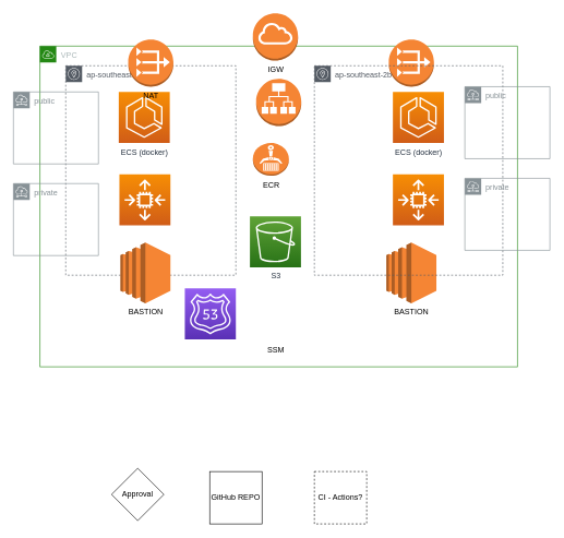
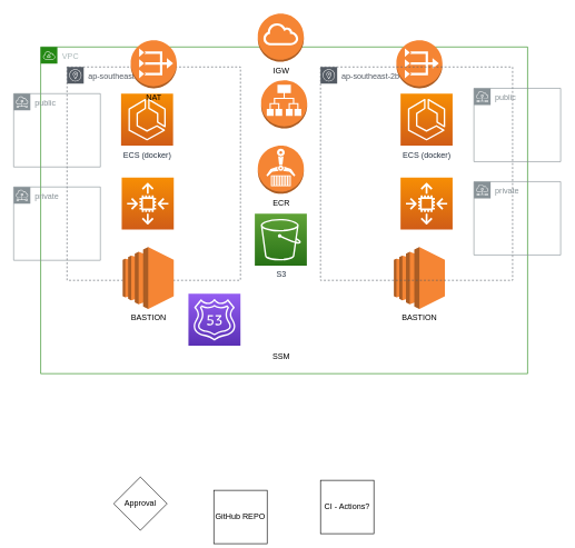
- <mxCell id="7" value="ECR" style="outlineConnect=0;dashed=0;verticalLabelPosition=bottom;verticalAlign=top;align=center;html=1;shape=mxgraph.aws3.ecr;fillColor=#F58534;gradientColor=none;" vertex="1" parent="1"><mxGeometry x="386" y="218" width="55" height="50" as="geometry" /></mxCell>
+ <mxCell id="7" value="ECR" style="outlineConnect=0;dashed=0;verticalLabelPosition=bottom;verticalAlign=top;align=center;html=1;shape=mxgraph.aws3.ecr;fillColor=#F58534;gradientColor=none;" vertex="1" parent="1"><mxGeometry x="386" y="218" width="69" height="72" as="geometry" /></mxCell>
- <mxCell id="2" value="S3" style="outlineConnect=0;fontColor=#232F3E;gradientColor=#60A337;gradientDirection=north;fillColor=#277116;strokeColor=#ffffff;dashed=0;verticalLabelPosition=bottom;verticalAlign=top;align=center;html=1;fontSize=12;fontStyle=0;aspect=fixed;shape=mxgraph.aws4.resourceIcon;resIcon=mxgraph.aws4.s3;" vertex="1" parent="1"><mxGeometry x="381.5" y="330" width="78" height="78" as="geometry" /></mxCell>
+ <mxCell id="2" value="S3" style="outlineConnect=0;fontColor=#232F3E;gradientColor=#60A337;gradientDirection=north;fillColor=#277116;strokeColor=#ffffff;dashed=0;verticalLabelPosition=bottom;verticalAlign=top;align=center;html=1;fontSize=12;fontStyle=0;aspect=fixed;shape=mxgraph.aws4.resourceIcon;resIcon=mxgraph.aws4.s3;" vertex="1" parent="1"><mxGeometry x="381.5" y="320" width="78" height="78" as="geometry" /></mxCell>
- <mxCell id="12" value="GitHub REPO" style="whiteSpace=wrap;html=1;aspect=fixed;" vertex="1" parent="1"><mxGeometry x="320" y="720" width="80" height="80" as="geometry" /></mxCell>
+ <mxCell id="12" value="GitHub REPO" style="whiteSpace=wrap;html=1;aspect=fixed;" vertex="1" parent="1"><mxGeometry x="320" y="735" width="80" height="80" as="geometry" /></mxCell>
- <mxCell id="13" value="CI - Actions?" style="whiteSpace=wrap;html=1;aspect=fixed;dashed=1;" vertex="1" parent="1"><mxGeometry x="480" y="720" width="80" height="80" as="geometry" /></mxCell>
+ <mxCell id="13" value="CI - Actions?" style="whiteSpace=wrap;html=1;aspect=fixed;" vertex="1" parent="1"><mxGeometry x="480" y="720" width="80" height="80" as="geometry" /></mxCell>
